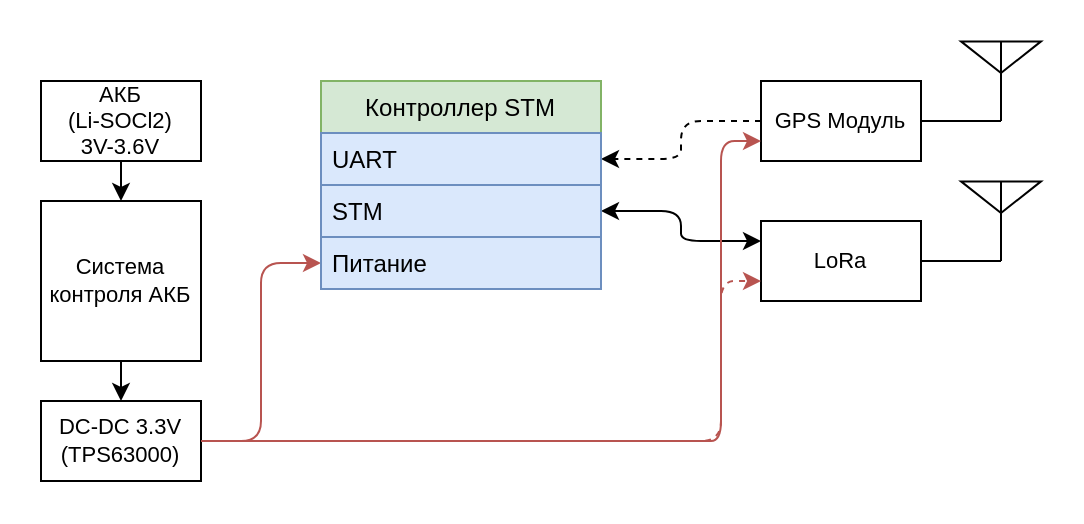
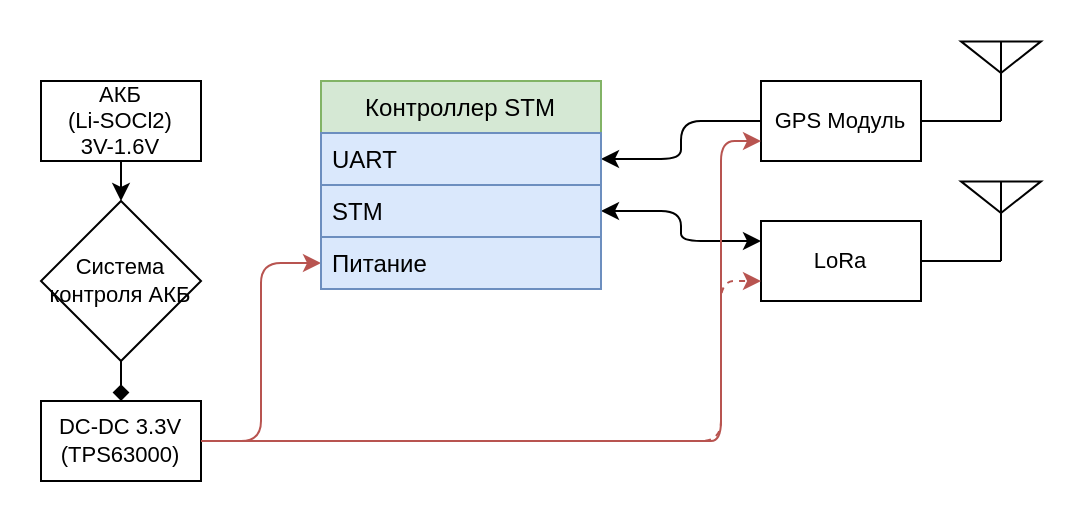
- <mxCell id="5" value="АКБ&lt;br&gt;(Li-SOCl2)&lt;br&gt;3V-3.6V" style="rounded=0;whiteSpace=wrap;html=1;fontSize=11;" parent="1" vertex="1"><mxGeometry x="20" y="40" width="80" height="40" as="geometry" /></mxCell>
+ <mxCell id="5" value="АКБ&lt;br&gt;(Li-SOCl2)&lt;br&gt;3V-1.6V" style="rounded=0;whiteSpace=wrap;html=1;fontSize=11;" parent="1" vertex="1"><mxGeometry x="20" y="40" width="80" height="40" as="geometry" /></mxCell>
- <mxCell id="12" value="" style="endArrow=classic;html=1;exitX=0;exitY=0.5;exitDx=0;exitDy=0;entryX=1;entryY=0.5;entryDx=0;entryDy=0;edgeStyle=elbowEdgeStyle;dashed=1;" parent="1" source="2" edge="1" target="19"><mxGeometry width="50" height="50" relative="1" as="geometry"><mxPoint x="300" y="160" as="sourcePoint" /><mxPoint x="300" y="60" as="targetPoint" /></mxGeometry></mxCell>
+ <mxCell id="12" value="" style="endArrow=classic;html=1;exitX=0;exitY=0.5;exitDx=0;exitDy=0;entryX=1;entryY=0.5;entryDx=0;entryDy=0;edgeStyle=elbowEdgeStyle;" parent="1" source="2" edge="1" target="19"><mxGeometry width="50" height="50" relative="1" as="geometry"><mxPoint x="300" y="160" as="sourcePoint" /><mxPoint x="300" y="60" as="targetPoint" /></mxGeometry></mxCell>
- <mxCell id="9" value="Система контроля АКБ" style="rounded=0;whiteSpace=wrap;html=1;fontSize=11;" parent="1" vertex="1"><mxGeometry x="20" y="100" width="80" height="80" as="geometry" /></mxCell>
+ <mxCell id="9" value="Система контроля АКБ" style="rhombus;whiteSpace=wrap;html=1;fontSize=11;" parent="1" vertex="1"><mxGeometry x="20" y="100" width="80" height="80" as="geometry" /></mxCell>
- <mxCell id="8" style="edgeStyle=orthogonalEdgeStyle;rounded=0;orthogonalLoop=1;jettySize=auto;html=1;exitX=0.5;exitY=1;exitDx=0;exitDy=0;entryX=0.5;entryY=0;entryDx=0;entryDy=0;" parent="1" source="9" target="14" edge="1"><mxGeometry relative="1" as="geometry" /></mxCell>
+ <mxCell id="8" style="edgeStyle=orthogonalEdgeStyle;rounded=0;orthogonalLoop=1;jettySize=auto;html=1;exitX=0.5;exitY=1;exitDx=0;exitDy=0;entryX=0.5;entryY=0;entryDx=0;entryDy=0;endArrow=diamond;" parent="1" source="9" target="14" edge="1"><mxGeometry relative="1" as="geometry" /></mxCell>
